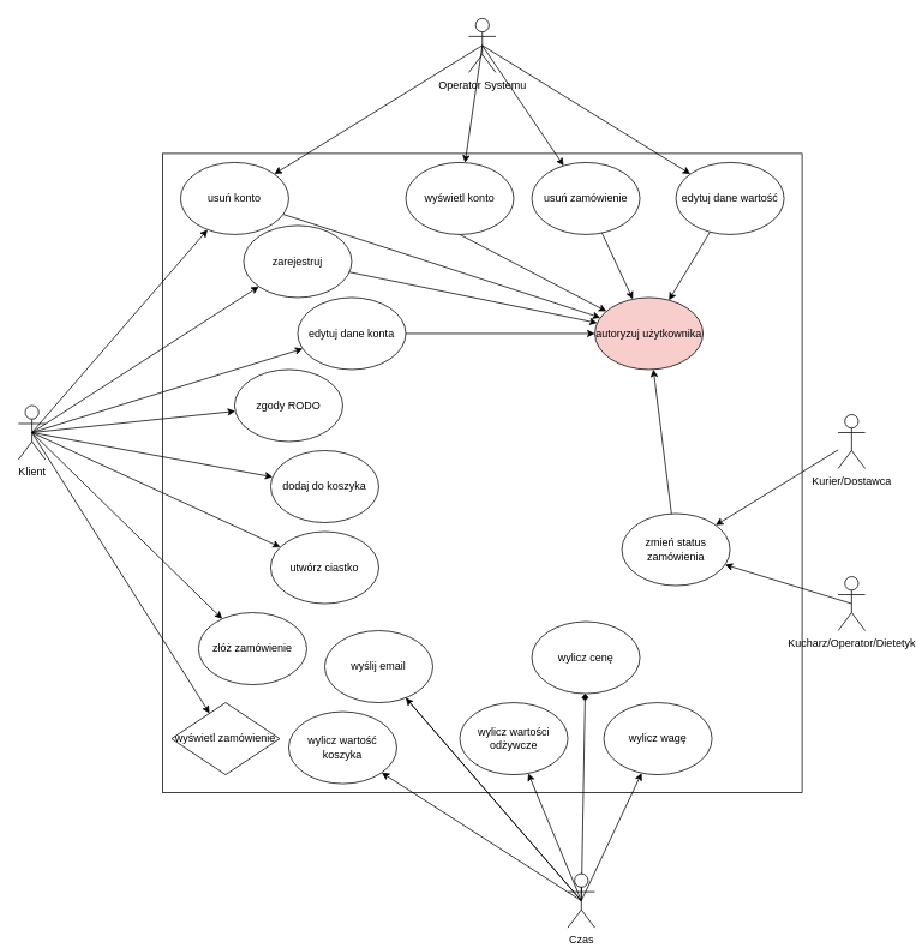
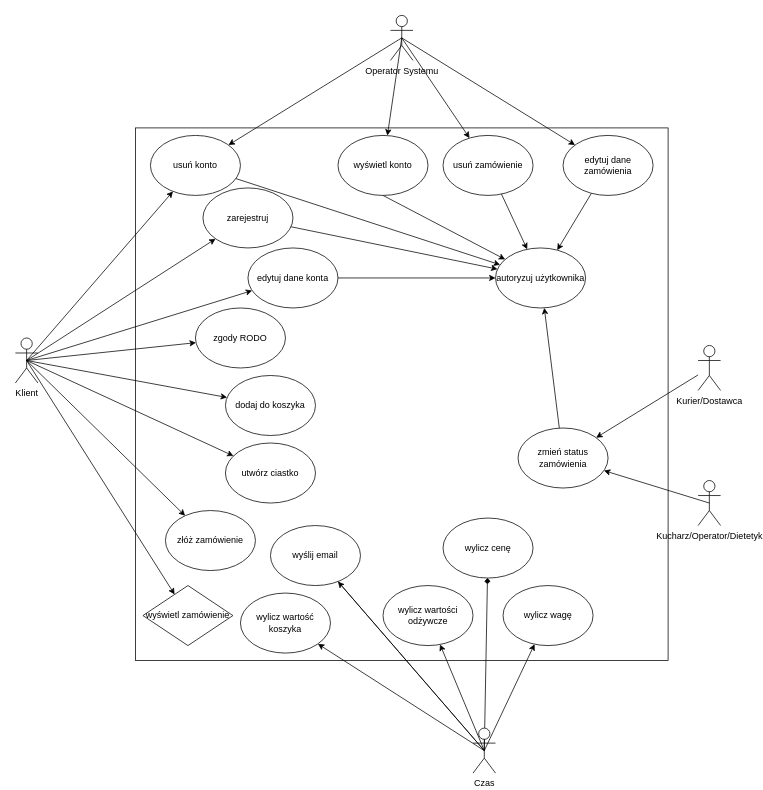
- <mxCell id="48" value="edytuj dane wartość" style="ellipse;whiteSpace=wrap;html=1;" vertex="1" parent="1"><mxGeometry x="750" y="180" width="120" height="80" as="geometry" /></mxCell>
+ <mxCell id="48" value="edytuj dane zamówienia" style="ellipse;whiteSpace=wrap;html=1;" vertex="1" parent="1"><mxGeometry x="750" y="180" width="120" height="80" as="geometry" /></mxCell>
- <mxCell id="30" value="autoryzuj użytkownika" style="ellipse;whiteSpace=wrap;html=1;fillColor=#f8cecc;" vertex="1" parent="1"><mxGeometry x="660" y="330" width="120" height="80" as="geometry" /></mxCell>
+ <mxCell id="30" value="autoryzuj użytkownika" style="ellipse;whiteSpace=wrap;html=1;" vertex="1" parent="1"><mxGeometry x="660" y="330" width="120" height="80" as="geometry" /></mxCell>
